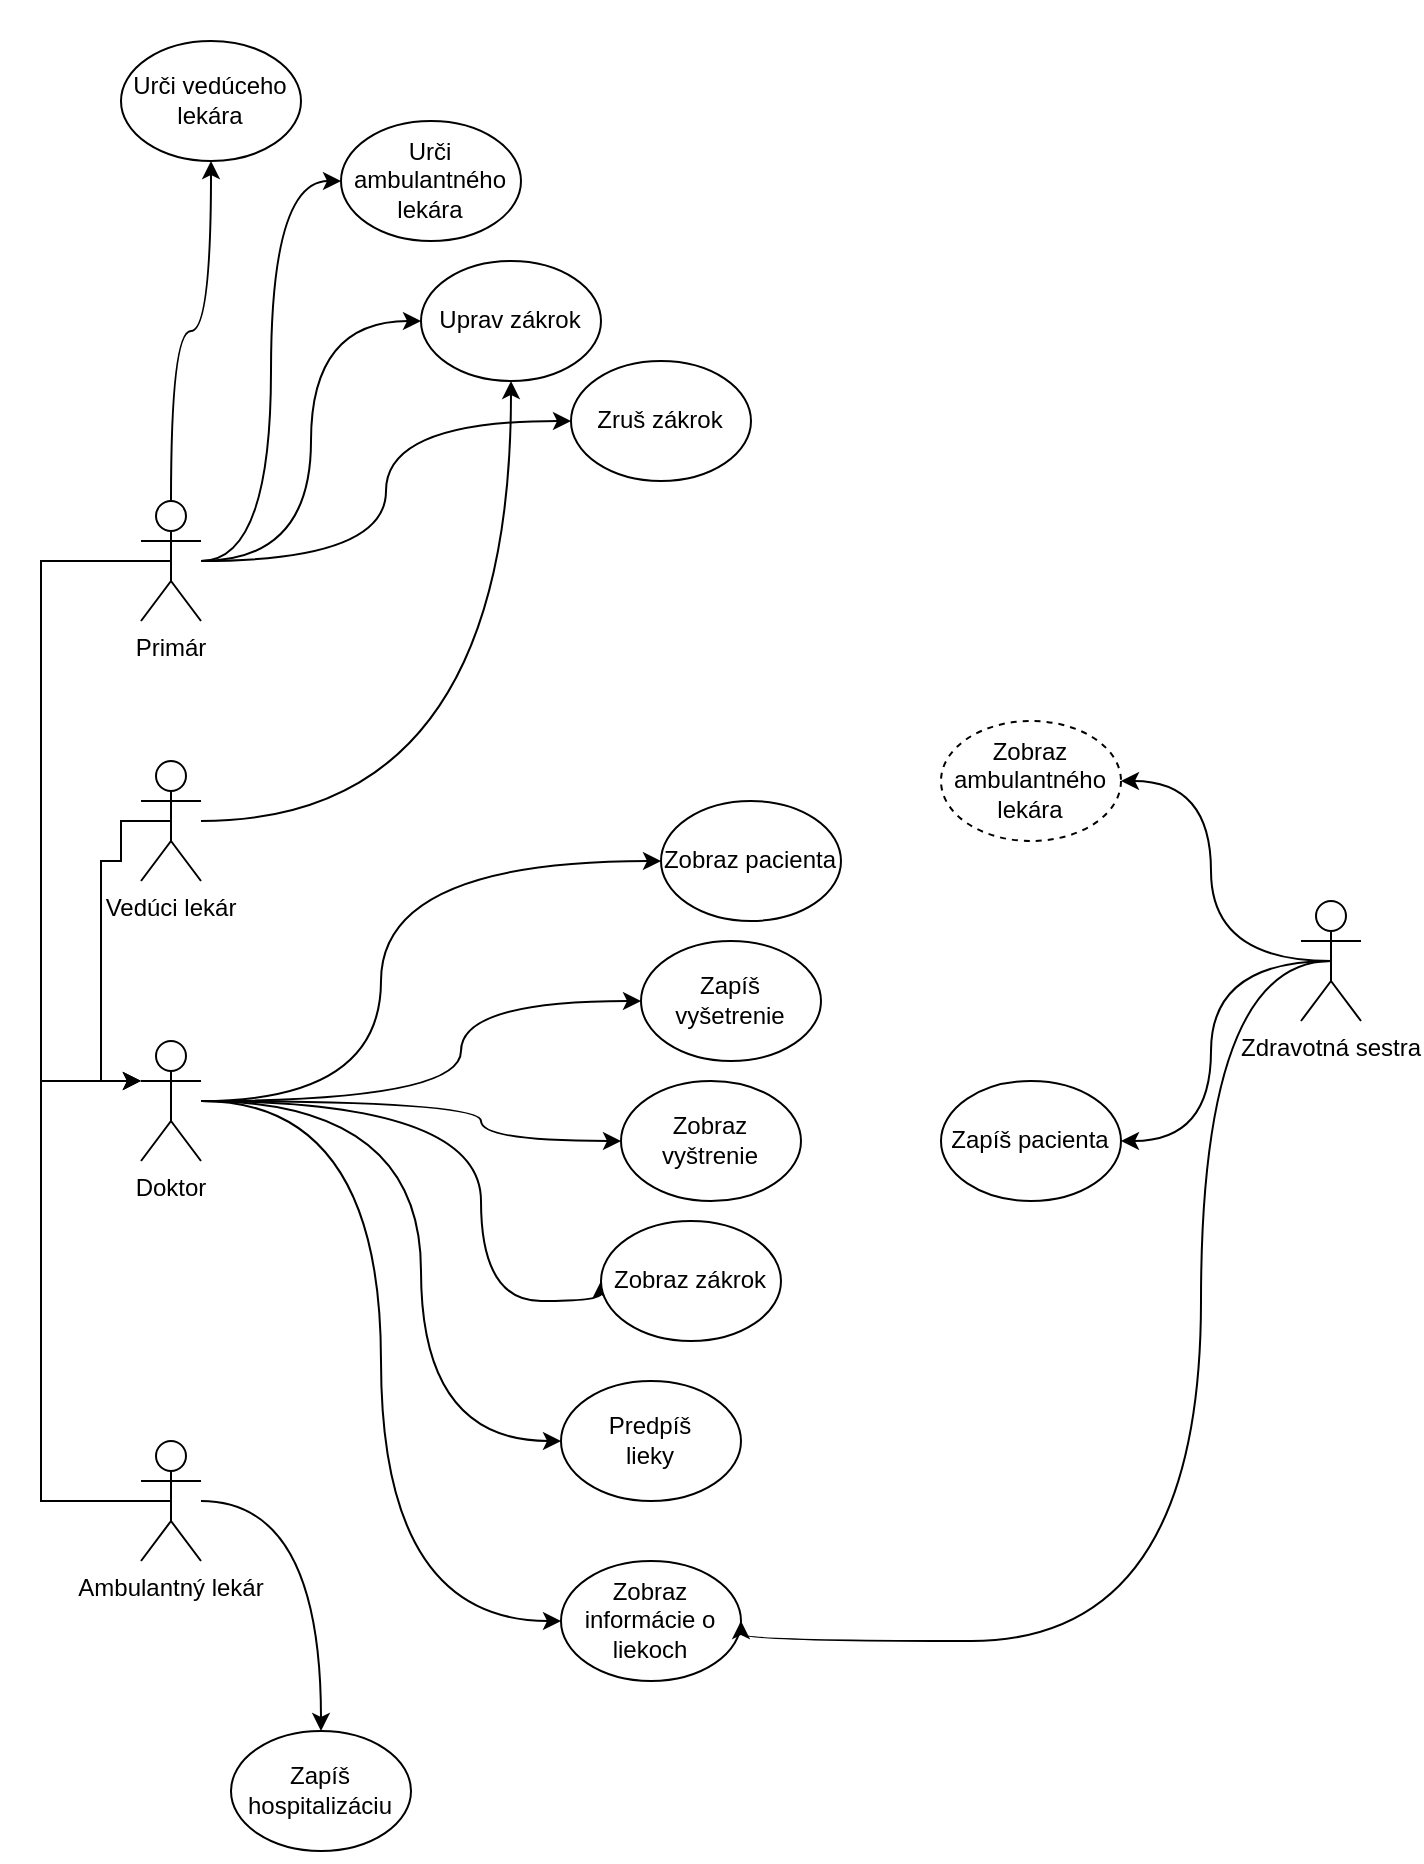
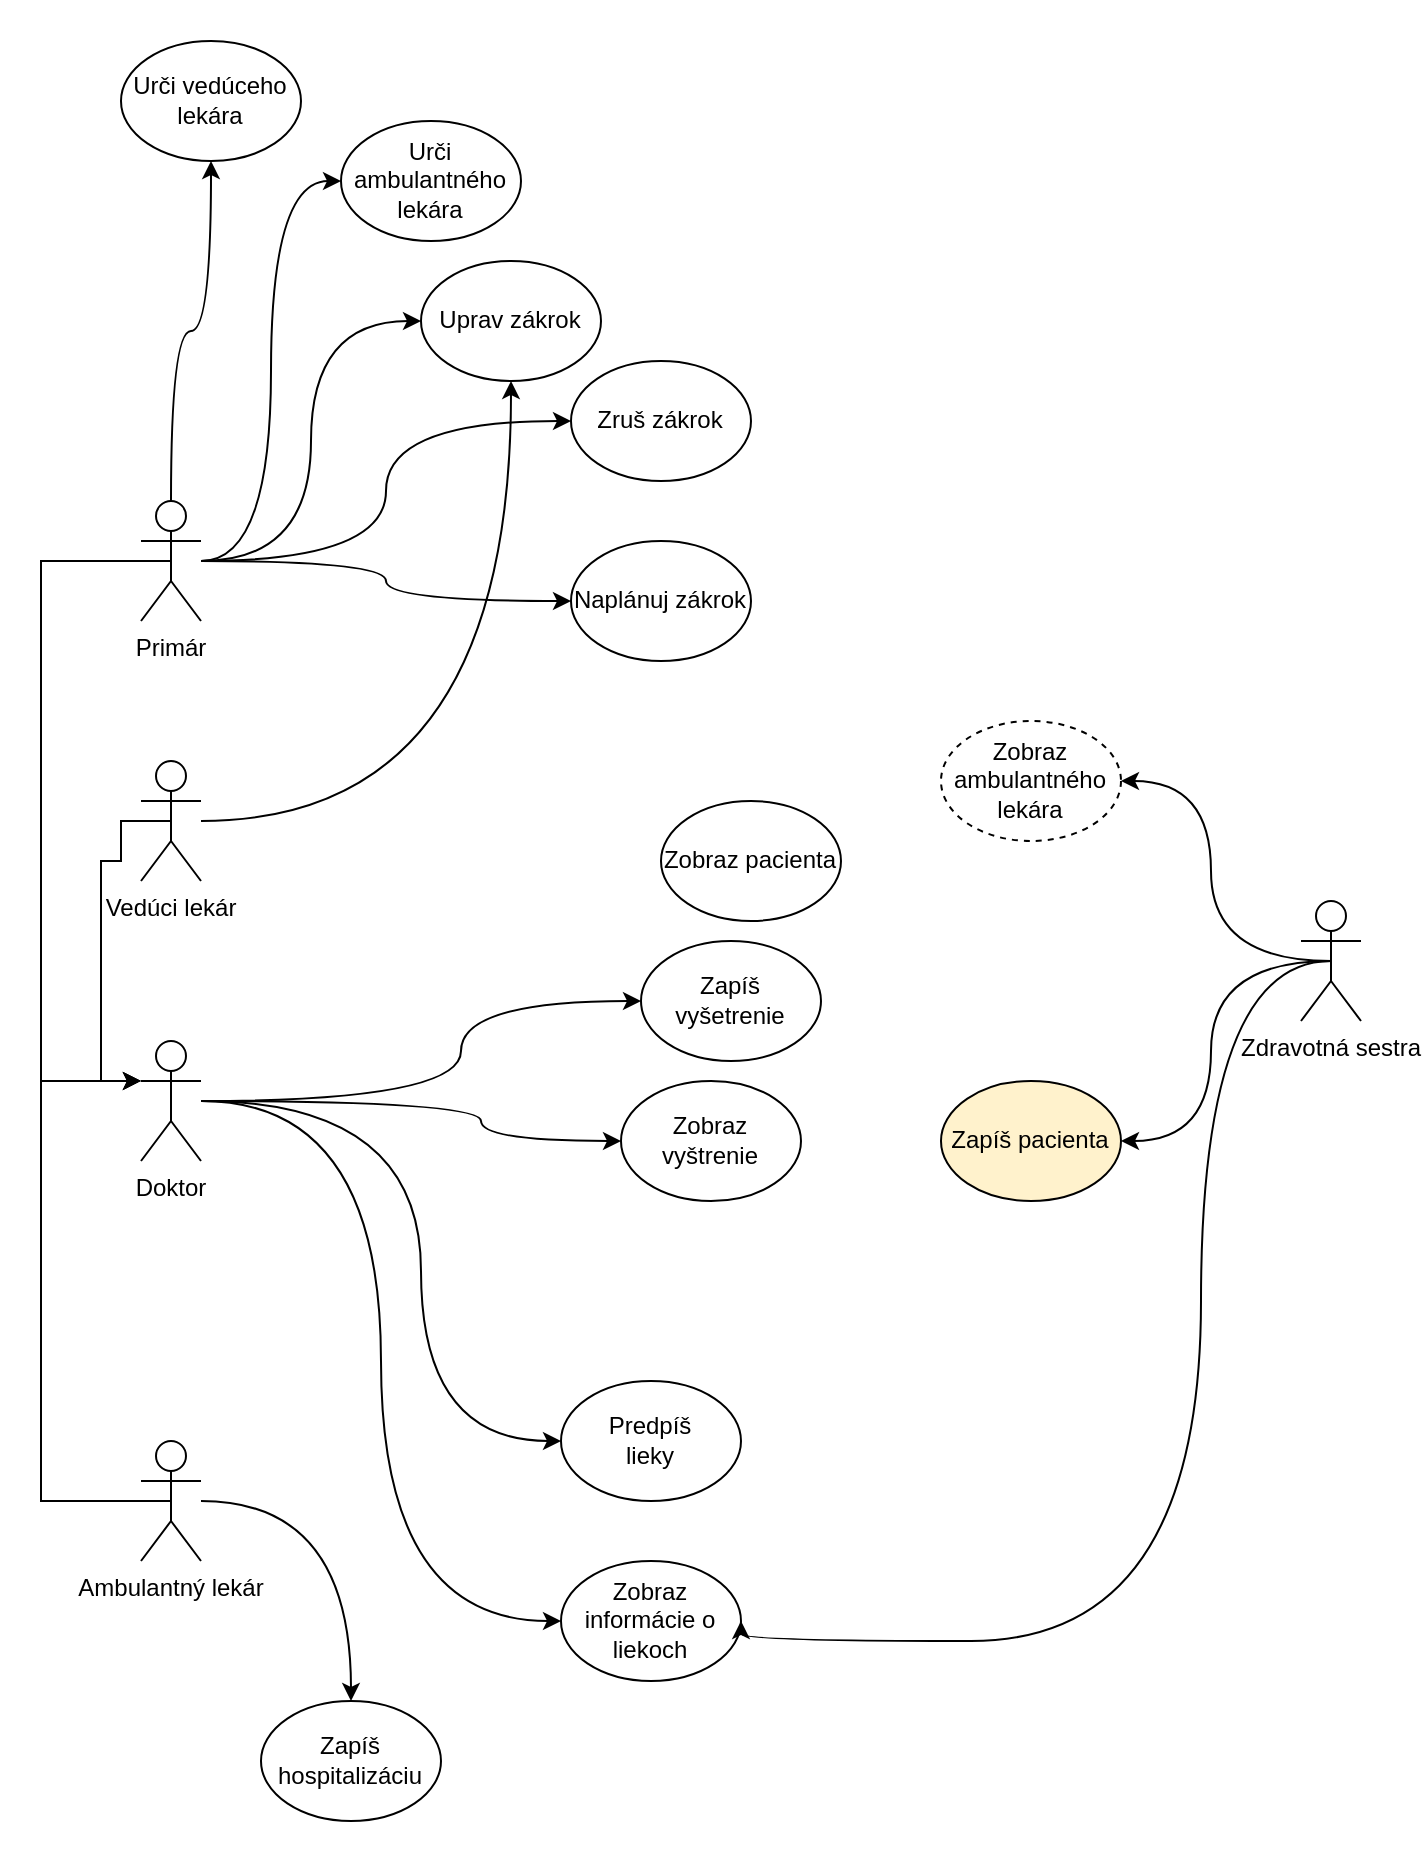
+ <mxCell id="4" style="edgeStyle=orthogonalEdgeStyle;curved=1;rounded=0;orthogonalLoop=1;jettySize=auto;html=1;entryX=0;entryY=0.5;entryDx=0;entryDy=0;" parent="1" source="8" target="24" edge="1"><mxGeometry relative="1" as="geometry" /></mxCell>
+ <mxCell id="24" value="&lt;div&gt;Naplánuj zákrok&lt;/div&gt;" style="ellipse;whiteSpace=wrap;html=1;" parent="1" vertex="1"><mxGeometry x="285" y="270" width="90" height="60" as="geometry" /></mxCell>
- <mxCell id="17" style="edgeStyle=orthogonalEdgeStyle;curved=1;rounded=0;orthogonalLoop=1;jettySize=auto;html=1;entryX=0;entryY=0.5;entryDx=0;entryDy=0;" parent="1" source="21" target="30" edge="1"><mxGeometry relative="1" as="geometry"><Array as="points"><mxPoint x="190" y="550" /><mxPoint x="190" y="430" /></Array></mxGeometry></mxCell>
- <mxCell id="39" value="Zapíš pacienta" style="ellipse;whiteSpace=wrap;html=1;" parent="1" vertex="1"><mxGeometry x="470" y="540" width="90" height="60" as="geometry" /></mxCell>
+ <mxCell id="39" value="Zapíš pacienta" style="ellipse;whiteSpace=wrap;html=1;fillColor=#fff2cc;" parent="1" vertex="1"><mxGeometry x="470" y="540" width="90" height="60" as="geometry" /></mxCell>
- <mxCell id="16" style="edgeStyle=orthogonalEdgeStyle;curved=1;rounded=0;orthogonalLoop=1;jettySize=auto;html=1;entryX=0;entryY=0.5;entryDx=0;entryDy=0;" parent="1" source="21" target="27" edge="1"><mxGeometry relative="1" as="geometry"><Array as="points"><mxPoint x="240" y="550" /><mxPoint x="240" y="650" /><mxPoint x="300" y="650" /></Array></mxGeometry></mxCell>
- <mxCell id="27" value="Zobraz zákrok" style="ellipse;whiteSpace=wrap;html=1;" parent="1" vertex="1"><mxGeometry x="300" y="610" width="90" height="60" as="geometry" /></mxCell>
- <mxCell id="33" value="Zapíš hospitalizáciu" style="ellipse;whiteSpace=wrap;html=1;" parent="1" vertex="1"><mxGeometry x="115" y="865" width="90" height="60" as="geometry" /></mxCell>
+ <mxCell id="33" value="Zapíš hospitalizáciu" style="ellipse;whiteSpace=wrap;html=1;" parent="1" vertex="1"><mxGeometry x="130" y="850" width="90" height="60" as="geometry" /></mxCell>
